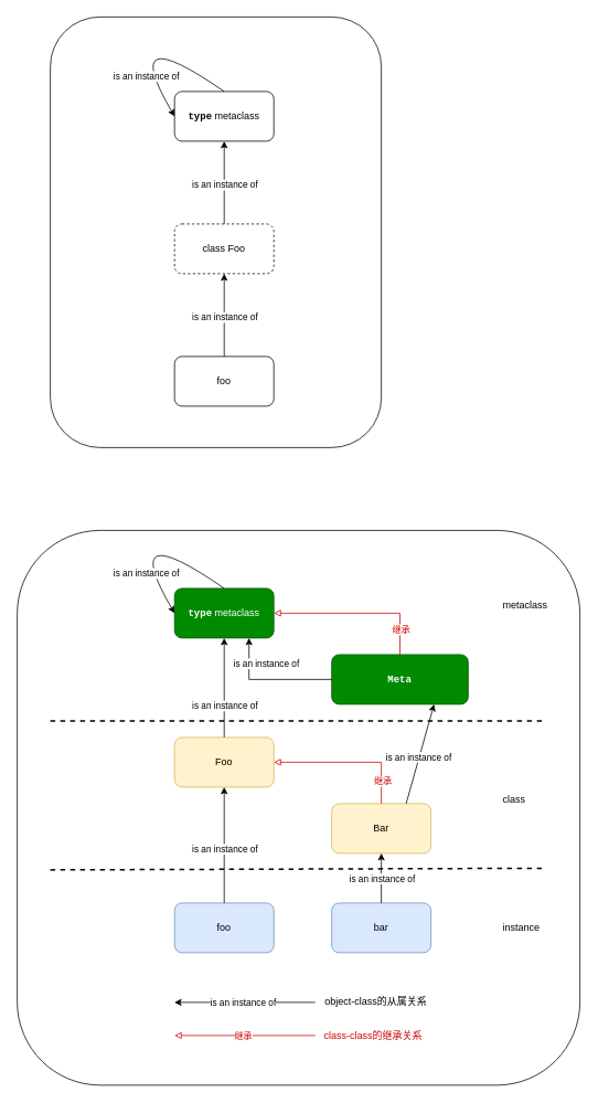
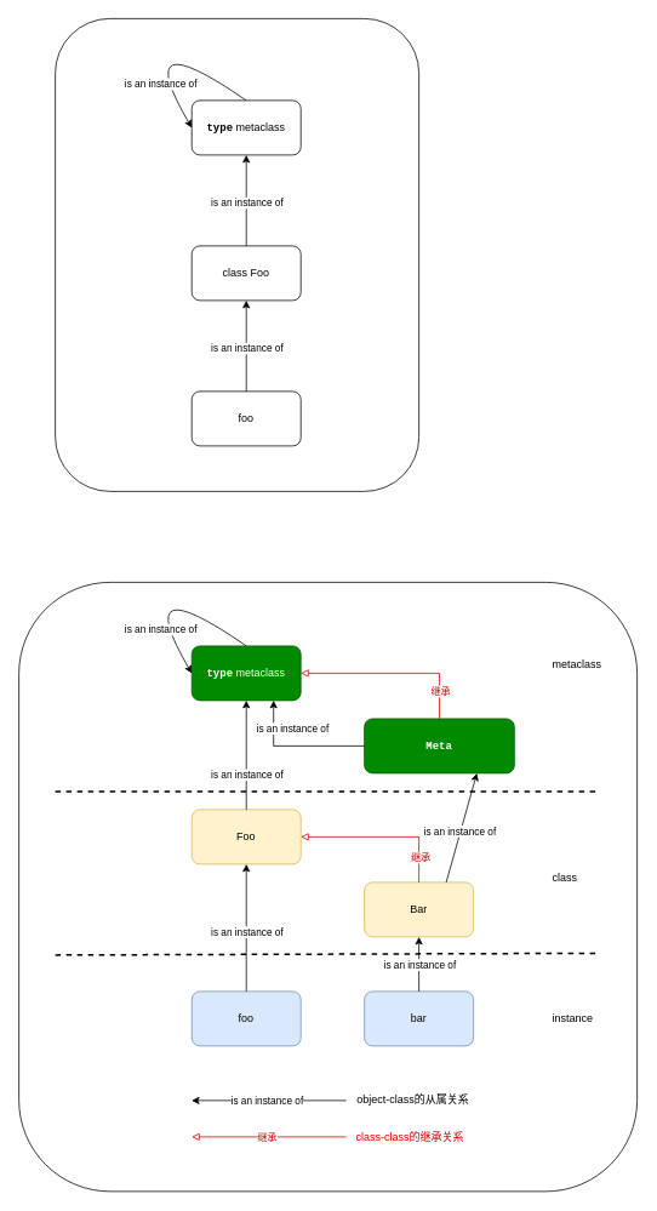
- <mxCell id="4" value="class Foo" style="rounded=1;whiteSpace=wrap;html=1;dashed=1;" vertex="1" parent="1"><mxGeometry x="210.12" y="270" width="120" height="60" as="geometry" /></mxCell>
+ <mxCell id="4" value="class Foo" style="rounded=1;whiteSpace=wrap;html=1;" vertex="1" parent="1"><mxGeometry x="210.12" y="270" width="120" height="60" as="geometry" /></mxCell>
